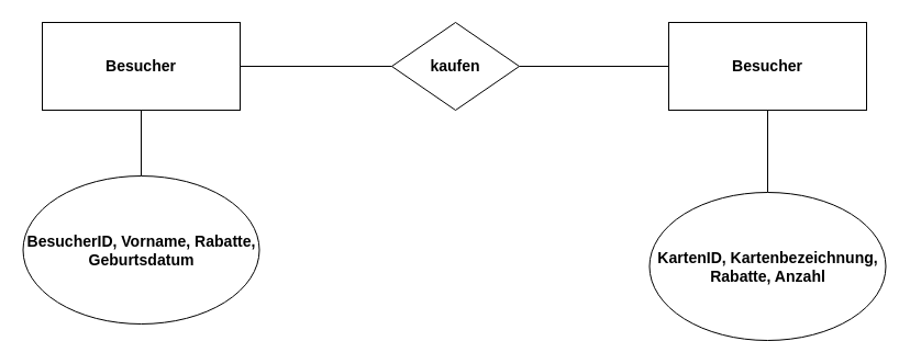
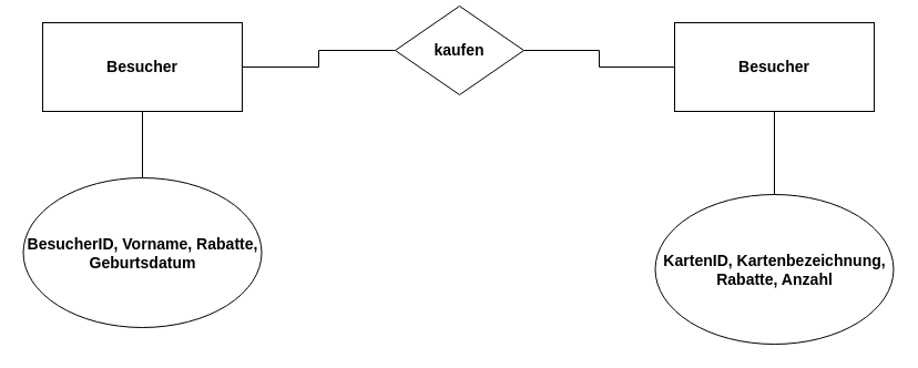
- <mxCell id="6" value="&lt;h3&gt;kaufen&lt;/h3&gt;" style="rhombus;whiteSpace=wrap;html=1;" vertex="1" parent="1"><mxGeometry x="356" y="20" width="116" height="80" as="geometry" /></mxCell>
+ <mxCell id="6" value="&lt;h3&gt;kaufen&lt;/h3&gt;" style="rhombus;whiteSpace=wrap;html=1;" vertex="1" parent="1"><mxGeometry x="356" y="5" width="116" height="80" as="geometry" /></mxCell>
